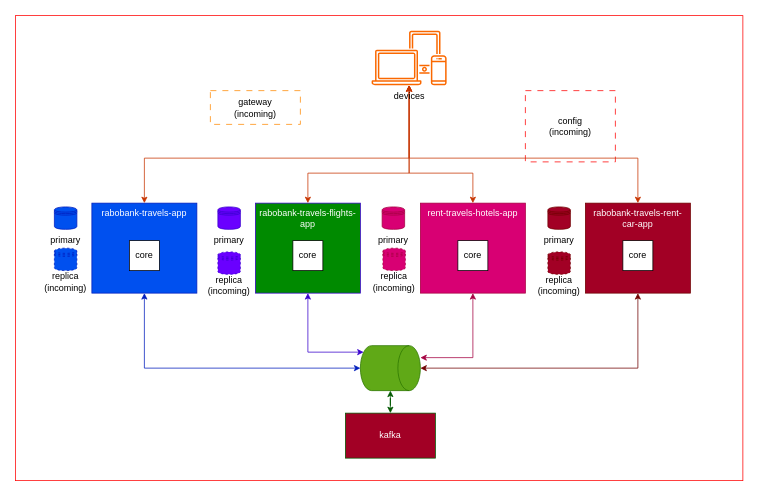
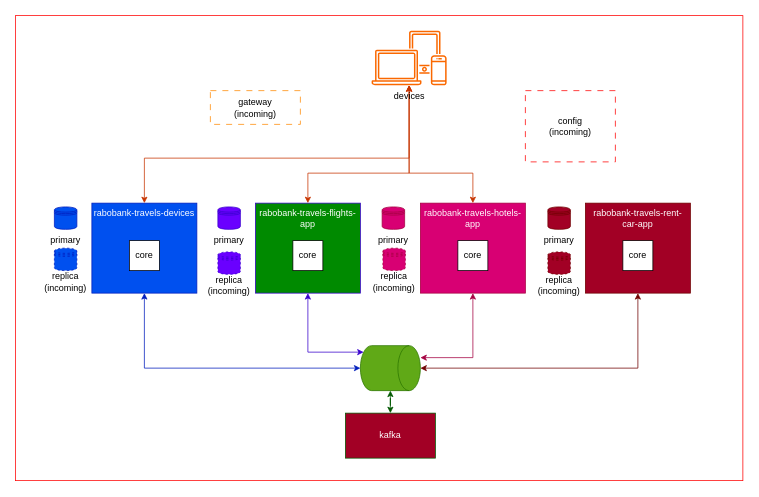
- <mxCell id="14" style="edgeStyle=orthogonalEdgeStyle;rounded=0;orthogonalLoop=1;jettySize=auto;html=1;entryX=0.5;entryY=0;entryDx=0;entryDy=0;fillColor=#fa6800;strokeColor=#C73500;startArrow=classic;startFill=1;" edge="1" parent="1" source="15" target="8"><mxGeometry relative="1" as="geometry"><Array as="points"><mxPoint x="545" y="210" /><mxPoint x="850" y="210" /></Array></mxGeometry></mxCell>
- <mxCell id="5" value="rabobank-travels-app" style="rounded=0;whiteSpace=wrap;html=1;fillColor=#0050ef;fontColor=#ffffff;strokeColor=#001DBC;verticalAlign=top;" vertex="1" parent="1"><mxGeometry x="122" y="270" width="140" height="120" as="geometry" /></mxCell>
+ <mxCell id="5" value="rabobank-travels-devices" style="rounded=0;whiteSpace=wrap;html=1;fillColor=#0050ef;fontColor=#ffffff;strokeColor=#001DBC;verticalAlign=top;" vertex="1" parent="1"><mxGeometry x="122" y="270" width="140" height="120" as="geometry" /></mxCell>
- <mxCell id="7" value="rent-travels-hotels-app" style="rounded=0;whiteSpace=wrap;html=1;fillColor=#d80073;fontColor=#ffffff;strokeColor=#A50040;verticalAlign=top;" vertex="1" parent="1"><mxGeometry x="560" y="270" width="140" height="120" as="geometry" /></mxCell>
+ <mxCell id="7" value="rabobank-travels-hotels-app" style="rounded=0;whiteSpace=wrap;html=1;fillColor=#d80073;fontColor=#ffffff;strokeColor=#A50040;verticalAlign=top;" vertex="1" parent="1"><mxGeometry x="560" y="270" width="140" height="120" as="geometry" /></mxCell>
